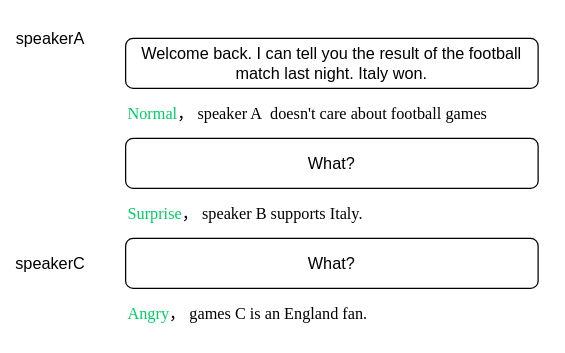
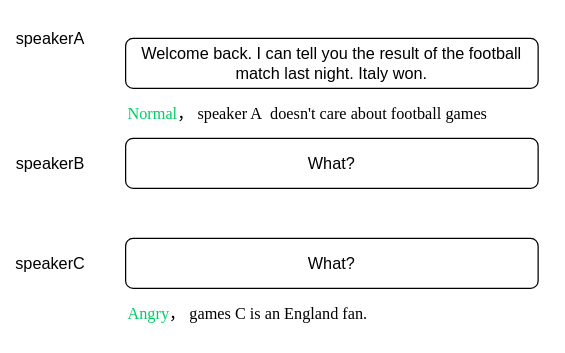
+ <mxCell id="7" value="speakerB" style="text;html=1;strokeColor=none;fillColor=none;align=center;verticalAlign=middle;whiteSpace=wrap;rounded=0;fontSize=13;" vertex="1" parent="1"><mxGeometry x="20" y="120" width="40" height="20" as="geometry" /></mxCell>
- <mxCell id="9" value="&lt;font face=&quot;Times New Roman&quot; style=&quot;font-size: 13px;&quot;&gt;&lt;font color=&quot;#00cc66&quot; style=&quot;font-size: 13px;&quot;&gt;Surprise&lt;/font&gt;， speaker B supports Italy.&lt;/font&gt;" style="text;html=1;strokeColor=none;fillColor=none;align=left;verticalAlign=middle;whiteSpace=wrap;rounded=0;fontSize=13;" vertex="1" parent="1"><mxGeometry x="100" y="160" width="330" height="20" as="geometry" /></mxCell>
